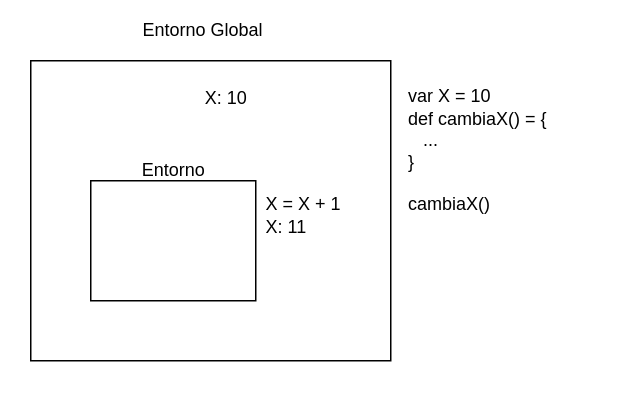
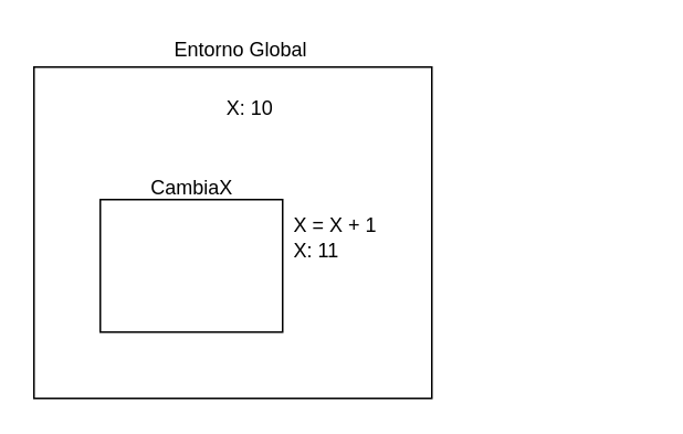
- <mxCell id="3" value="Entorno Global" style="text;html=1;strokeColor=none;fillColor=none;align=center;verticalAlign=middle;whiteSpace=wrap;overflow=hidden;" vertex="1" parent="1"><mxGeometry x="90" y="10" width="90" height="20" as="geometry" /></mxCell>
+ <mxCell id="3" value="Entorno Global" style="text;html=1;strokeColor=none;fillColor=none;align=center;verticalAlign=middle;whiteSpace=wrap;overflow=hidden;" vertex="1" parent="1"><mxGeometry x="100" y="20" width="90" height="20" as="geometry" /></mxCell>
- <mxCell id="8" value="var X = 10&lt;div&gt;def cambiaX() = {&lt;/div&gt;&lt;div&gt;&amp;nbsp; &amp;nbsp;...&lt;/div&gt;&lt;div&gt;}&lt;/div&gt;&lt;div&gt;&lt;br&gt;&lt;/div&gt;&lt;div&gt;cambiaX()&lt;/div&gt;" style="text;html=1;align=left;verticalAlign=middle;resizable=0;points=[];autosize=1;strokeColor=none;fillColor=none;" vertex="1" parent="1"><mxGeometry x="270" y="50" width="120" height="100" as="geometry" /></mxCell>
- <mxCell id="6" value="Entorno" style="text;html=1;align=center;verticalAlign=middle;resizable=0;points=[];autosize=1;strokeColor=none;fillColor=none;" vertex="1" parent="1"><mxGeometry x="80" y="98" width="70" height="30" as="geometry" /></mxCell>
+ <mxCell id="6" value="CambiaX" style="text;html=1;align=center;verticalAlign=middle;resizable=0;points=[];autosize=1;strokeColor=none;fillColor=none;" vertex="1" parent="1"><mxGeometry x="80" y="98" width="70" height="30" as="geometry" /></mxCell>
